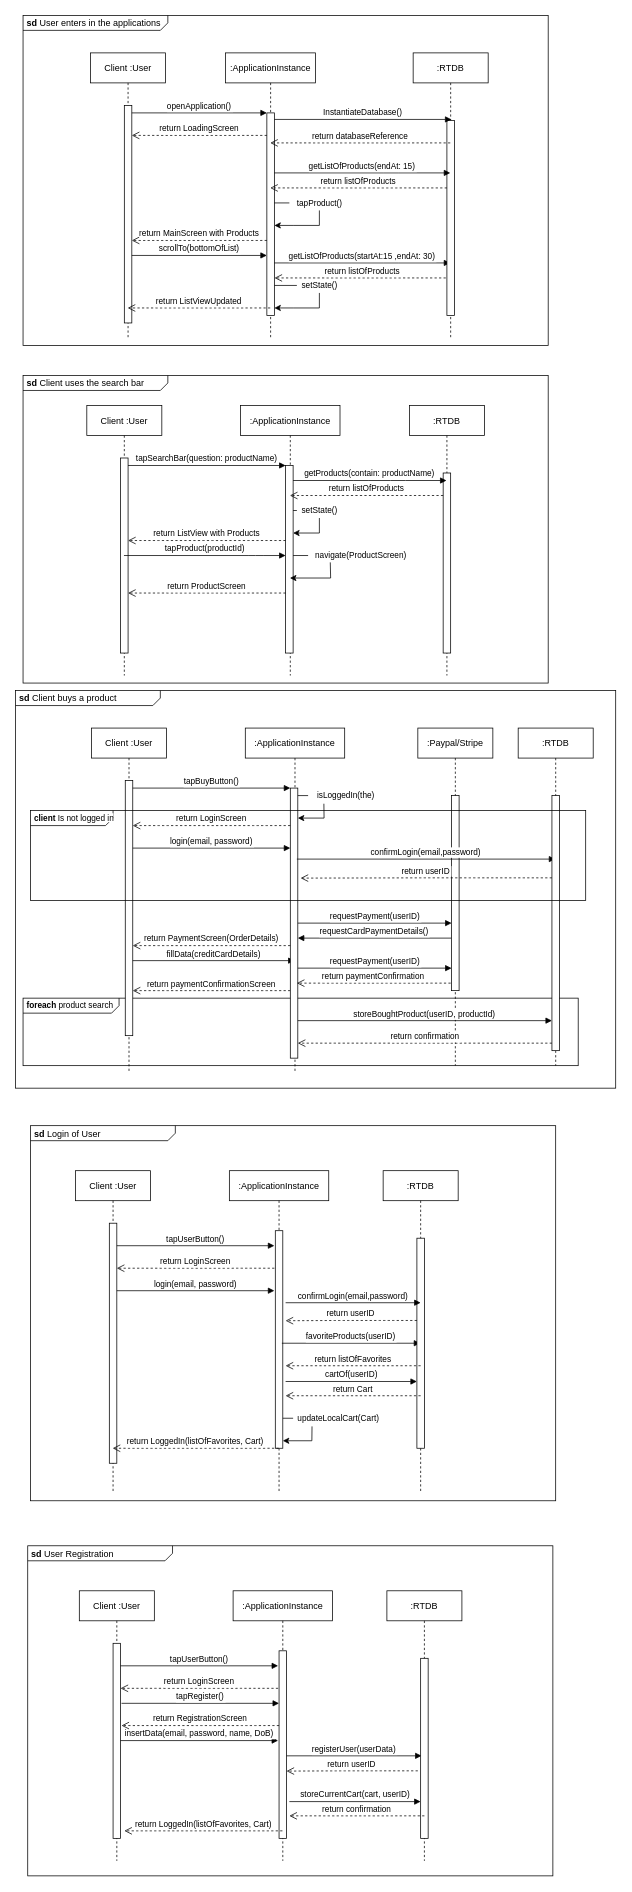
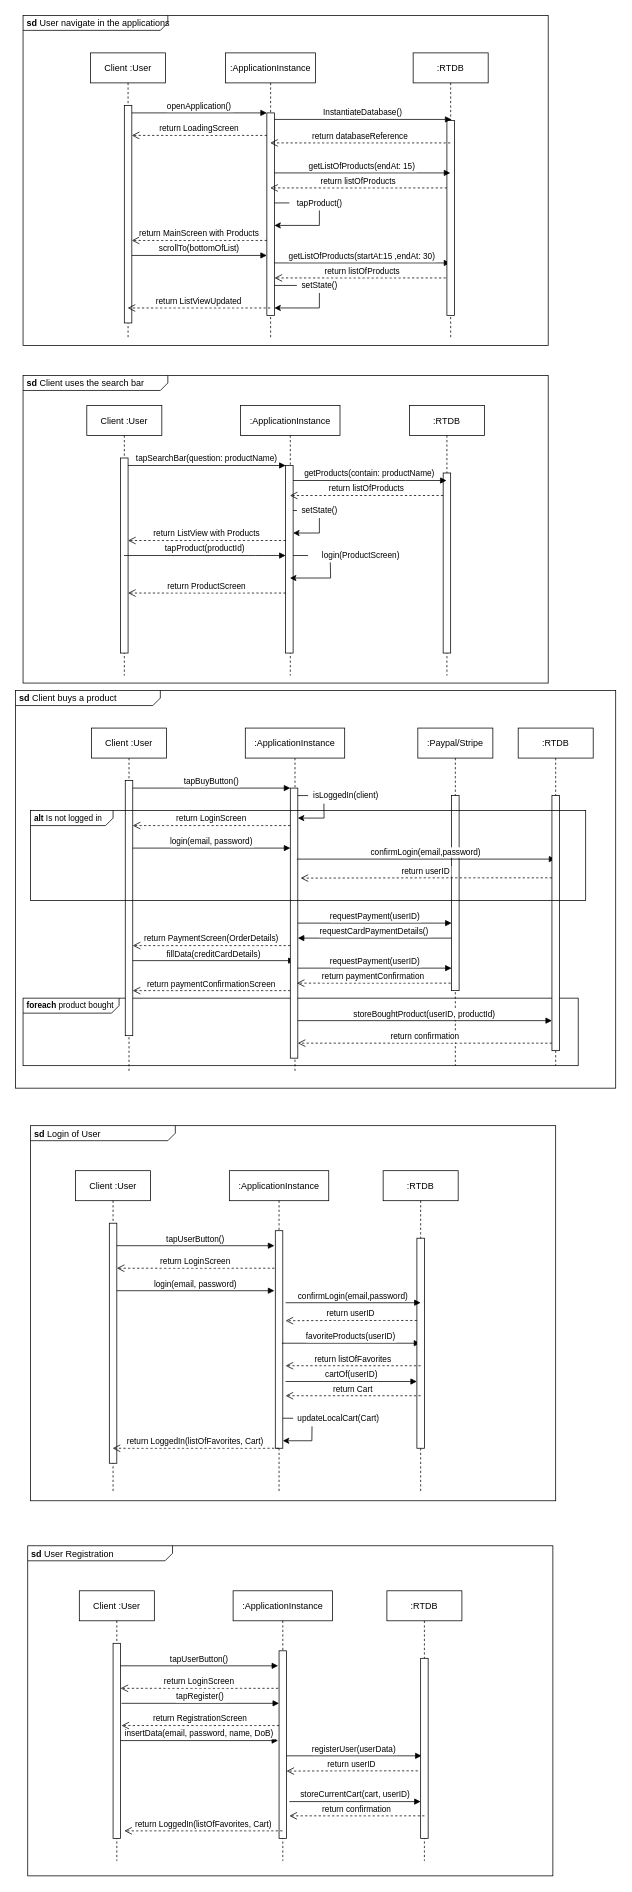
- <mxCell id="6" value="&lt;p style=&quot;margin:0px;margin-top:4px;margin-left:5px;text-align:left;&quot;&gt;&lt;b&gt;sd&lt;/b&gt;  User enters in the applications&lt;/p&gt;" style="html=1;shape=mxgraph.sysml.package;overflow=fill;labelX=193.83;align=left;spacingLeft=5;verticalAlign=top;spacingTop=-3;" vertex="1" parent="1"><mxGeometry x="30" y="20" width="700" height="440" as="geometry" /></mxCell>
+ <mxCell id="6" value="&lt;p style=&quot;margin:0px;margin-top:4px;margin-left:5px;text-align:left;&quot;&gt;&lt;b&gt;sd&lt;/b&gt;  User navigate in the applications&lt;/p&gt;" style="html=1;shape=mxgraph.sysml.package;overflow=fill;labelX=193.83;align=left;spacingLeft=5;verticalAlign=top;spacingTop=-3;" vertex="1" parent="1"><mxGeometry x="30" y="20" width="700" height="440" as="geometry" /></mxCell>
- <mxCell id="45" value="&lt;span style=&quot;font-size: 11px;&quot;&gt;navigate(ProductScreen)&lt;/span&gt;" style="text;html=1;align=center;verticalAlign=middle;resizable=0;points=[];autosize=1;strokeColor=none;fillColor=none;" vertex="1" parent="1"><mxGeometry x="410" y="730" width="140" height="20" as="geometry" /></mxCell>
+ <mxCell id="45" value="&lt;span style=&quot;font-size: 11px;&quot;&gt;login(ProductScreen)&lt;/span&gt;" style="text;html=1;align=center;verticalAlign=middle;resizable=0;points=[];autosize=1;strokeColor=none;fillColor=none;" vertex="1" parent="1"><mxGeometry x="410" y="730" width="140" height="20" as="geometry" /></mxCell>
- <mxCell id="71" value="&lt;font style=&quot;font-size: 11px;&quot;&gt;isLoggedIn(the)&lt;/font&gt;" style="text;html=1;align=center;verticalAlign=middle;resizable=0;points=[];autosize=1;strokeColor=none;fillColor=none;" vertex="1" parent="1"><mxGeometry x="410" y="1050" width="100" height="20" as="geometry" /></mxCell>
+ <mxCell id="71" value="&lt;font style=&quot;font-size: 11px;&quot;&gt;isLoggedIn(client)&lt;/font&gt;" style="text;html=1;align=center;verticalAlign=middle;resizable=0;points=[];autosize=1;strokeColor=none;fillColor=none;" vertex="1" parent="1"><mxGeometry x="410" y="1050" width="100" height="20" as="geometry" /></mxCell>
- <mxCell id="88" value="&lt;p style=&quot;margin:0px;margin-top:4px;margin-left:5px;text-align:left;&quot;&gt;&lt;span style=&quot;background-color: rgb(255, 255, 255);&quot;&gt;&lt;b&gt;client&amp;nbsp;&lt;/b&gt;Is not logged in&lt;/span&gt;&lt;/p&gt;" style="html=1;shape=mxgraph.sysml.package;overflow=fill;labelX=110.72;align=left;spacingLeft=5;verticalAlign=top;spacingTop=-3;fontSize=11;fillColor=none;" vertex="1" parent="1"><mxGeometry x="40" y="1080" width="740" height="120" as="geometry" /></mxCell>
+ <mxCell id="88" value="&lt;p style=&quot;margin:0px;margin-top:4px;margin-left:5px;text-align:left;&quot;&gt;&lt;span style=&quot;background-color: rgb(255, 255, 255);&quot;&gt;&lt;b&gt;alt&amp;nbsp;&lt;/b&gt;Is not logged in&lt;/span&gt;&lt;/p&gt;" style="html=1;shape=mxgraph.sysml.package;overflow=fill;labelX=110.72;align=left;spacingLeft=5;verticalAlign=top;spacingTop=-3;fontSize=11;fillColor=none;" vertex="1" parent="1"><mxGeometry x="40" y="1080" width="740" height="120" as="geometry" /></mxCell>
- <mxCell id="5" value="&lt;p style=&quot;margin:0px;margin-top:4px;margin-left:5px;text-align:left;&quot;&gt;&lt;span style=&quot;background-color: rgb(255, 255, 255);&quot;&gt;&lt;b&gt;foreach&amp;nbsp;&lt;/b&gt;product search&lt;/span&gt;&lt;/p&gt;" style="html=1;shape=mxgraph.sysml.package;overflow=fill;labelX=128.31;align=left;spacingLeft=5;verticalAlign=top;spacingTop=-3;fontSize=11;fillColor=none;" vertex="1" parent="1"><mxGeometry x="30" y="1330" width="740" height="90" as="geometry" /></mxCell>
+ <mxCell id="5" value="&lt;p style=&quot;margin:0px;margin-top:4px;margin-left:5px;text-align:left;&quot;&gt;&lt;span style=&quot;background-color: rgb(255, 255, 255);&quot;&gt;&lt;b&gt;foreach&amp;nbsp;&lt;/b&gt;product bought&lt;/span&gt;&lt;/p&gt;" style="html=1;shape=mxgraph.sysml.package;overflow=fill;labelX=128.31;align=left;spacingLeft=5;verticalAlign=top;spacingTop=-3;fontSize=11;fillColor=none;" vertex="1" parent="1"><mxGeometry x="30" y="1330" width="740" height="90" as="geometry" /></mxCell>
